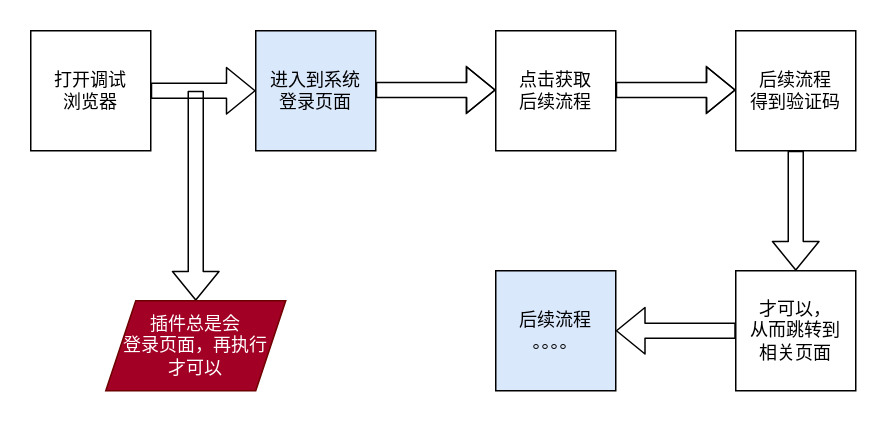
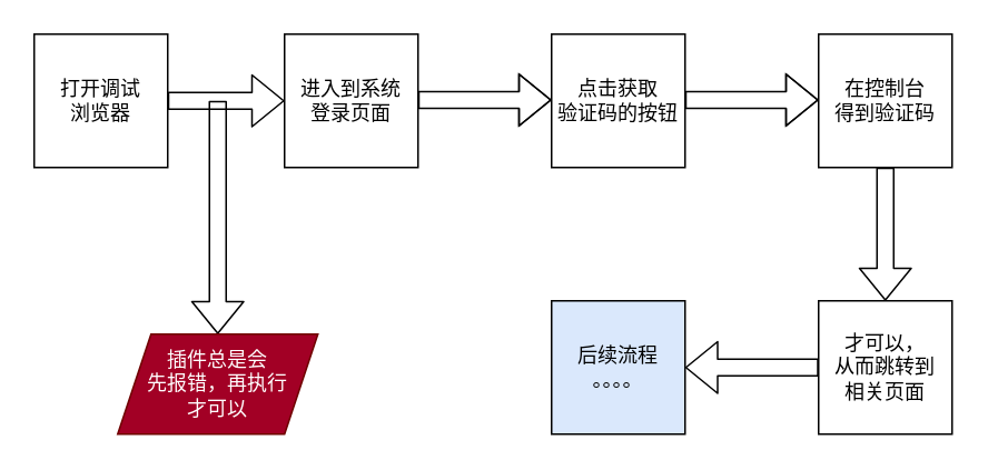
- <mxCell id="4" value="进入到系统&lt;br&gt;登录页面" style="whiteSpace=wrap;html=1;aspect=fixed;fillColor=#dae8fc;" parent="1" vertex="1"><mxGeometry x="170" y="20" width="80" height="80" as="geometry" /></mxCell>
+ <mxCell id="4" value="进入到系统&lt;br&gt;登录页面" style="whiteSpace=wrap;html=1;aspect=fixed;" parent="1" vertex="1"><mxGeometry x="170" y="20" width="80" height="80" as="geometry" /></mxCell>
- <mxCell id="5" value="点击获取&lt;br&gt;后续流程" style="whiteSpace=wrap;html=1;aspect=fixed;" parent="1" vertex="1"><mxGeometry x="330" y="20" width="80" height="80" as="geometry" /></mxCell>
+ <mxCell id="5" value="点击获取&lt;br&gt;验证码的按钮" style="whiteSpace=wrap;html=1;aspect=fixed;" parent="1" vertex="1"><mxGeometry x="330" y="20" width="80" height="80" as="geometry" /></mxCell>
- <mxCell id="7" value="后续流程&lt;br&gt;得到验证码" style="whiteSpace=wrap;html=1;aspect=fixed;" parent="1" vertex="1"><mxGeometry x="490" y="20" width="80" height="80" as="geometry" /></mxCell>
+ <mxCell id="7" value="在控制台&lt;br&gt;得到验证码" style="whiteSpace=wrap;html=1;aspect=fixed;" parent="1" vertex="1"><mxGeometry x="490" y="20" width="80" height="80" as="geometry" /></mxCell>
- <mxCell id="14" value="插件总是会&lt;br&gt;登录页面，再执行&lt;br&gt;才可以" style="shape=parallelogram;perimeter=parallelogramPerimeter;whiteSpace=wrap;html=1;fixedSize=1;fillColor=#a20025;fontColor=#ffffff;strokeColor=#6F0000;" parent="1" vertex="1"><mxGeometry x="70" y="200" width="120" height="60" as="geometry" /></mxCell>
+ <mxCell id="14" value="插件总是会&lt;br&gt;先报错，再执行&lt;br&gt;才可以" style="shape=parallelogram;perimeter=parallelogramPerimeter;whiteSpace=wrap;html=1;fixedSize=1;fillColor=#a20025;fontColor=#ffffff;strokeColor=#6F0000;" parent="1" vertex="1"><mxGeometry x="70" y="200" width="120" height="60" as="geometry" /></mxCell>
